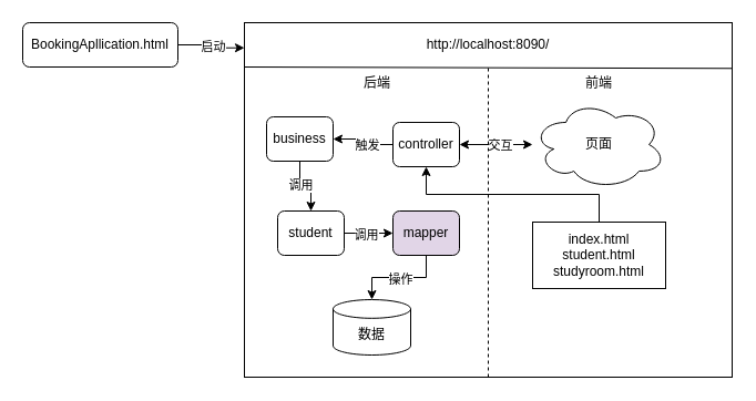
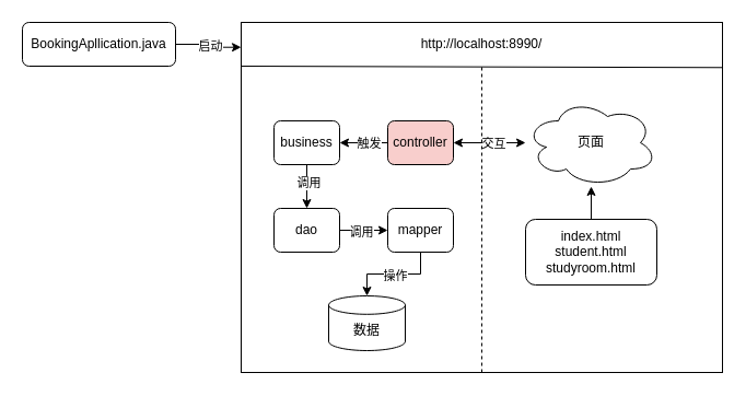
- <mxCell id="2" value="BookingApllication.html" style="rounded=1;whiteSpace=wrap;html=1;" vertex="1" parent="1"><mxGeometry x="20" y="20" width="140" height="40" as="geometry" /></mxCell>
+ <mxCell id="2" value="BookingApllication.java" style="rounded=1;whiteSpace=wrap;html=1;" vertex="1" parent="1"><mxGeometry x="20" y="20" width="140" height="40" as="geometry" /></mxCell>
- <mxCell id="28" value="http://localhost:8090/" style="text;html=1;align=center;verticalAlign=middle;whiteSpace=wrap;rounded=0;" vertex="1" parent="1"><mxGeometry x="410" y="25" width="60" height="30" as="geometry" /></mxCell>
+ <mxCell id="28" value="http://localhost:8990/" style="text;html=1;align=center;verticalAlign=middle;whiteSpace=wrap;rounded=0;" vertex="1" parent="1"><mxGeometry x="410" y="25" width="60" height="30" as="geometry" /></mxCell>
- <mxCell id="8" value="后端" style="text;html=1;align=center;verticalAlign=middle;whiteSpace=wrap;rounded=0;" vertex="1" parent="1"><mxGeometry x="310" y="60" width="60" height="30" as="geometry" /></mxCell>
- <mxCell id="9" value="前端" style="text;html=1;align=center;verticalAlign=middle;whiteSpace=wrap;rounded=0;" vertex="1" parent="1"><mxGeometry x="510" y="60" width="60" height="30" as="geometry" /></mxCell>
- <mxCell id="20" value="business" style="rounded=1;whiteSpace=wrap;html=1;" vertex="1" parent="1"><mxGeometry x="240" y="105" width="60" height="40" as="geometry" /></mxCell>
+ <mxCell id="20" value="business" style="rounded=1;whiteSpace=wrap;html=1;" vertex="1" parent="1"><mxGeometry x="250" y="110" width="60" height="40" as="geometry" /></mxCell>
- <mxCell id="17" value="controller" style="rounded=1;whiteSpace=wrap;html=1;" vertex="1" parent="1"><mxGeometry x="354" y="110" width="60" height="40" as="geometry" /></mxCell>
+ <mxCell id="17" value="controller" style="rounded=1;whiteSpace=wrap;html=1;fillColor=#f8cecc;" vertex="1" parent="1"><mxGeometry x="354" y="110" width="60" height="40" as="geometry" /></mxCell>
- <mxCell id="13" style="edgeStyle=orthogonalEdgeStyle;rounded=0;orthogonalLoop=1;jettySize=auto;html=1;exitX=0.5;exitY=0;exitDx=0;exitDy=0;" edge="1" parent="1" source="14" target="17"><mxGeometry relative="1" as="geometry" /></mxCell>
+ <mxCell id="13" style="edgeStyle=orthogonalEdgeStyle;rounded=0;orthogonalLoop=1;jettySize=auto;html=1;exitX=0.5;exitY=0;exitDx=0;exitDy=0;" edge="1" parent="1" source="14" target="12"><mxGeometry relative="1" as="geometry" /></mxCell>
- <mxCell id="23" value="student" style="rounded=1;whiteSpace=wrap;html=1;" vertex="1" parent="1"><mxGeometry x="250" y="190" width="60" height="40" as="geometry" /></mxCell>
+ <mxCell id="23" value="dao" style="rounded=1;whiteSpace=wrap;html=1;" vertex="1" parent="1"><mxGeometry x="250" y="190" width="60" height="40" as="geometry" /></mxCell>
- <mxCell id="24" value="mapper" style="rounded=1;whiteSpace=wrap;html=1;fillColor=#e1d5e7;" vertex="1" parent="1"><mxGeometry x="354" y="190" width="60" height="40" as="geometry" /></mxCell>
+ <mxCell id="24" value="mapper" style="rounded=1;whiteSpace=wrap;html=1;" vertex="1" parent="1"><mxGeometry x="354" y="190" width="60" height="40" as="geometry" /></mxCell>
- <mxCell id="14" value="index.html&lt;div&gt;student.html&lt;/div&gt;&lt;div&gt;studyroom.html&lt;/div&gt;" style="whiteSpace=wrap;html=1;rounded=0;" vertex="1" parent="1"><mxGeometry x="480" y="200" width="120" height="60" as="geometry" /></mxCell>
+ <mxCell id="14" value="index.html&lt;div&gt;student.html&lt;/div&gt;&lt;div&gt;studyroom.html&lt;/div&gt;" style="rounded=1;whiteSpace=wrap;html=1;" vertex="1" parent="1"><mxGeometry x="480" y="200" width="120" height="60" as="geometry" /></mxCell>
